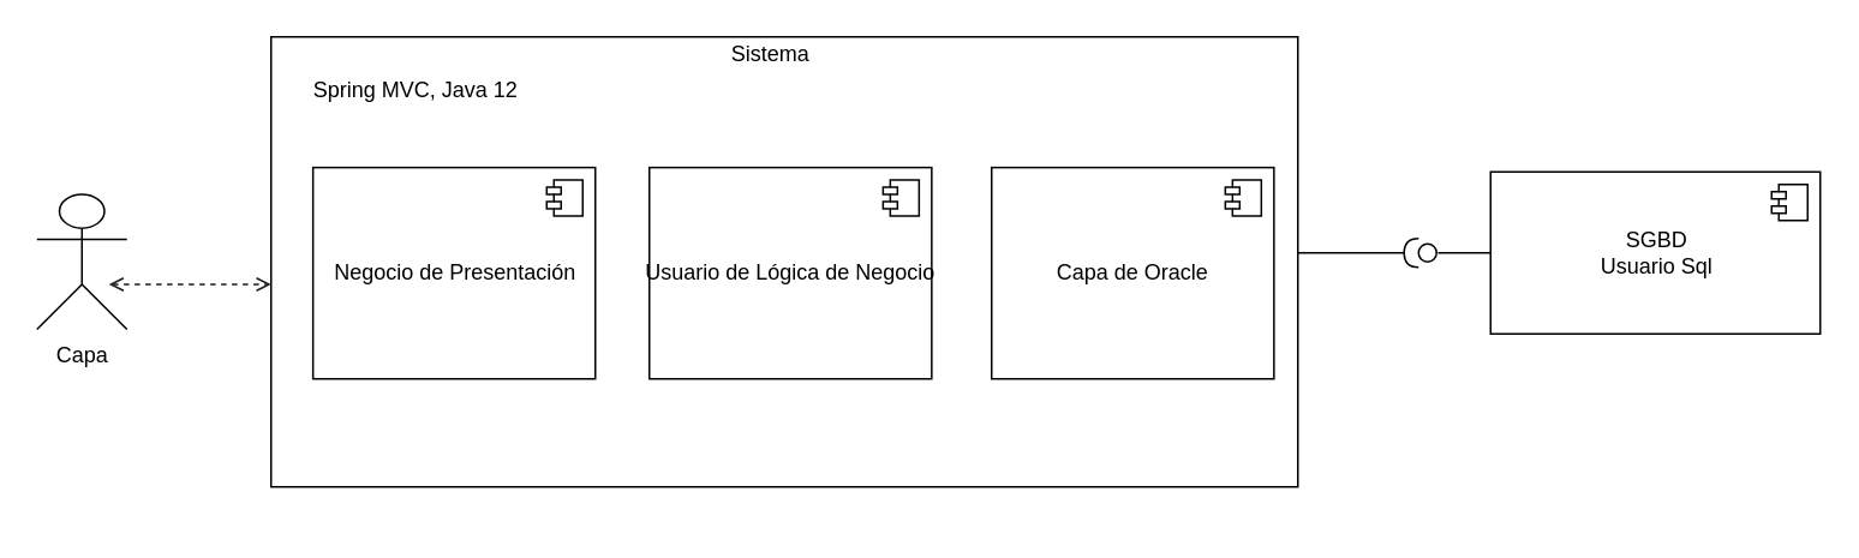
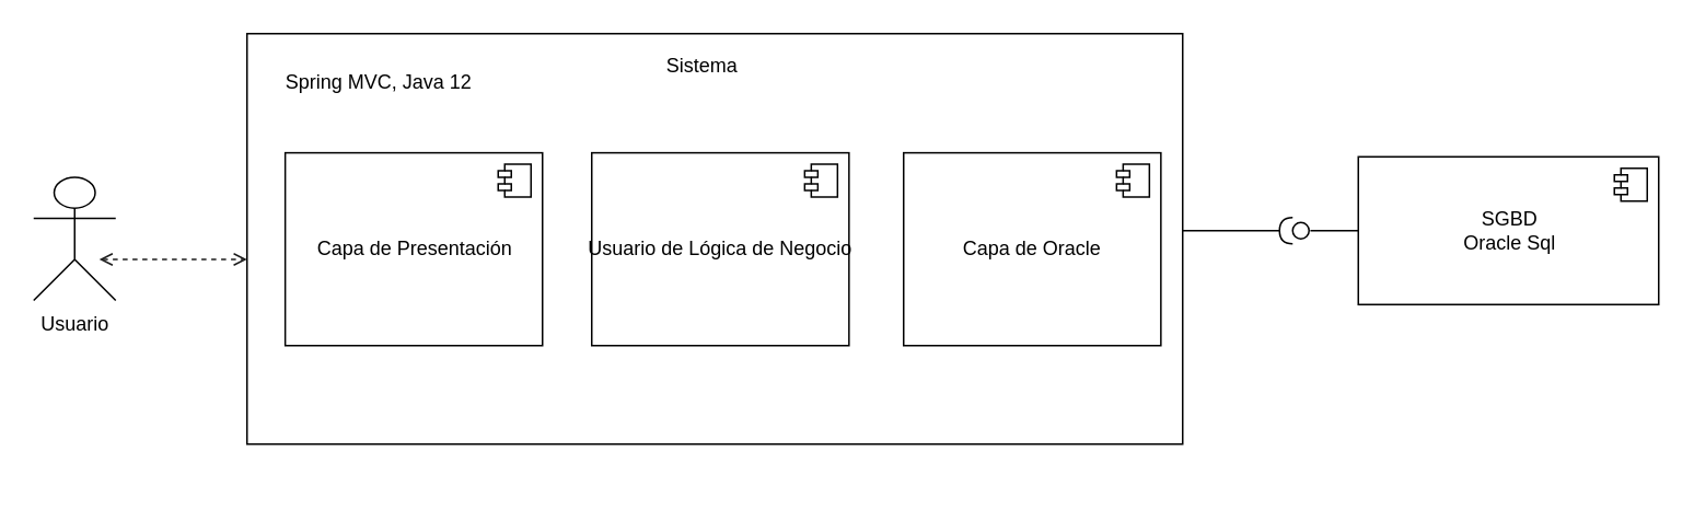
- <mxCell id="8" value="Sistema" style="text;html=1;align=center;verticalAlign=middle;resizable=0;points=[];autosize=1;" vertex="1" parent="6"><mxGeometry x="247.0" width="60" height="20" as="geometry" /></mxCell>
+ <mxCell id="8" value="Sistema" style="text;html=1;align=center;verticalAlign=middle;resizable=0;points=[];autosize=1;" vertex="1" parent="6"><mxGeometry x="247.0" y="10" width="60" height="20" as="geometry" /></mxCell>
- <mxCell id="4" value="SGBD&lt;br&gt;Usuario Sql" style="html=1;dropTarget=0;" vertex="1" parent="1"><mxGeometry x="827" y="95" width="183" height="90" as="geometry" /></mxCell>
+ <mxCell id="4" value="SGBD&lt;br&gt;Oracle Sql" style="html=1;dropTarget=0;" vertex="1" parent="1"><mxGeometry x="827" y="95" width="183" height="90" as="geometry" /></mxCell>
- <mxCell id="9" value="Negocio de Presentación" style="html=1;dropTarget=0;" vertex="1" parent="6"><mxGeometry x="23.27" y="72.58" width="156.73" height="117.42" as="geometry" /></mxCell>
+ <mxCell id="9" value="Capa de Presentación" style="html=1;dropTarget=0;" vertex="1" parent="6"><mxGeometry x="23.27" y="72.58" width="156.73" height="117.42" as="geometry" /></mxCell>
- <mxCell id="2" value="Capa" style="shape=umlActor;verticalLabelPosition=bottom;verticalAlign=top;html=1;" vertex="1" parent="1"><mxGeometry x="20" y="107.5" width="50" height="75" as="geometry" /></mxCell>
+ <mxCell id="2" value="Usuario" style="shape=umlActor;verticalLabelPosition=bottom;verticalAlign=top;html=1;" vertex="1" parent="1"><mxGeometry x="20" y="107.5" width="50" height="75" as="geometry" /></mxCell>
